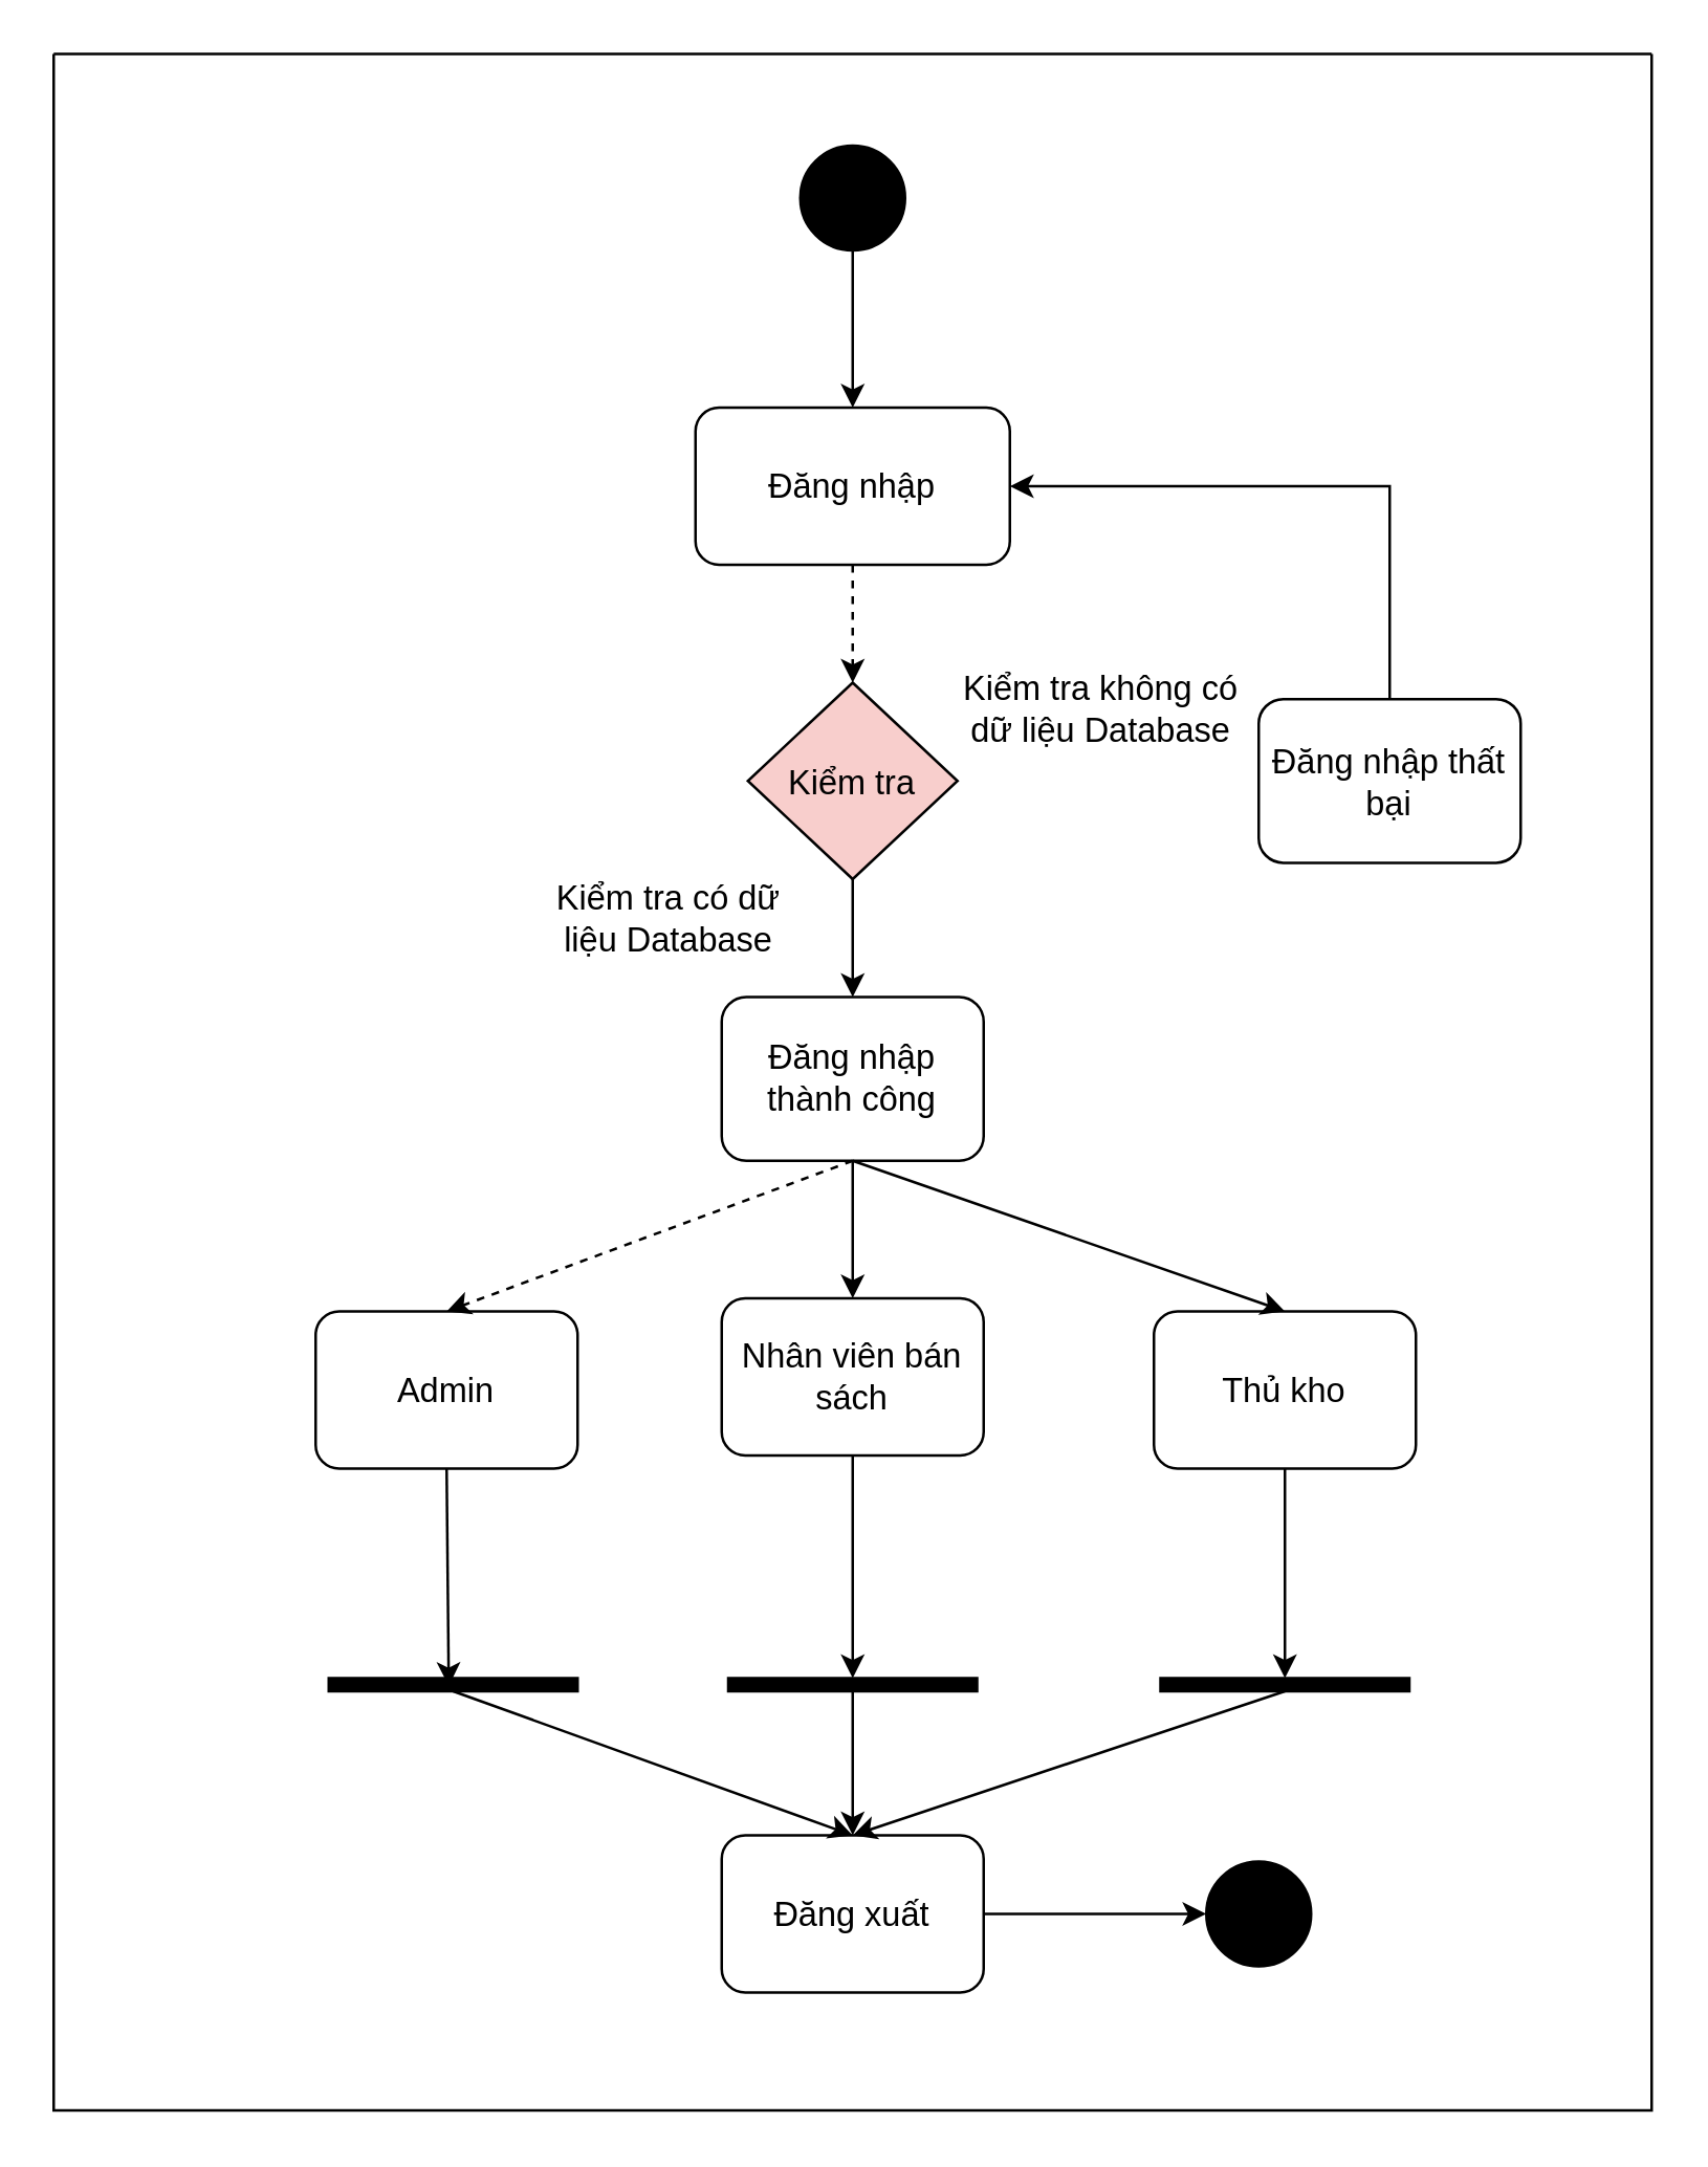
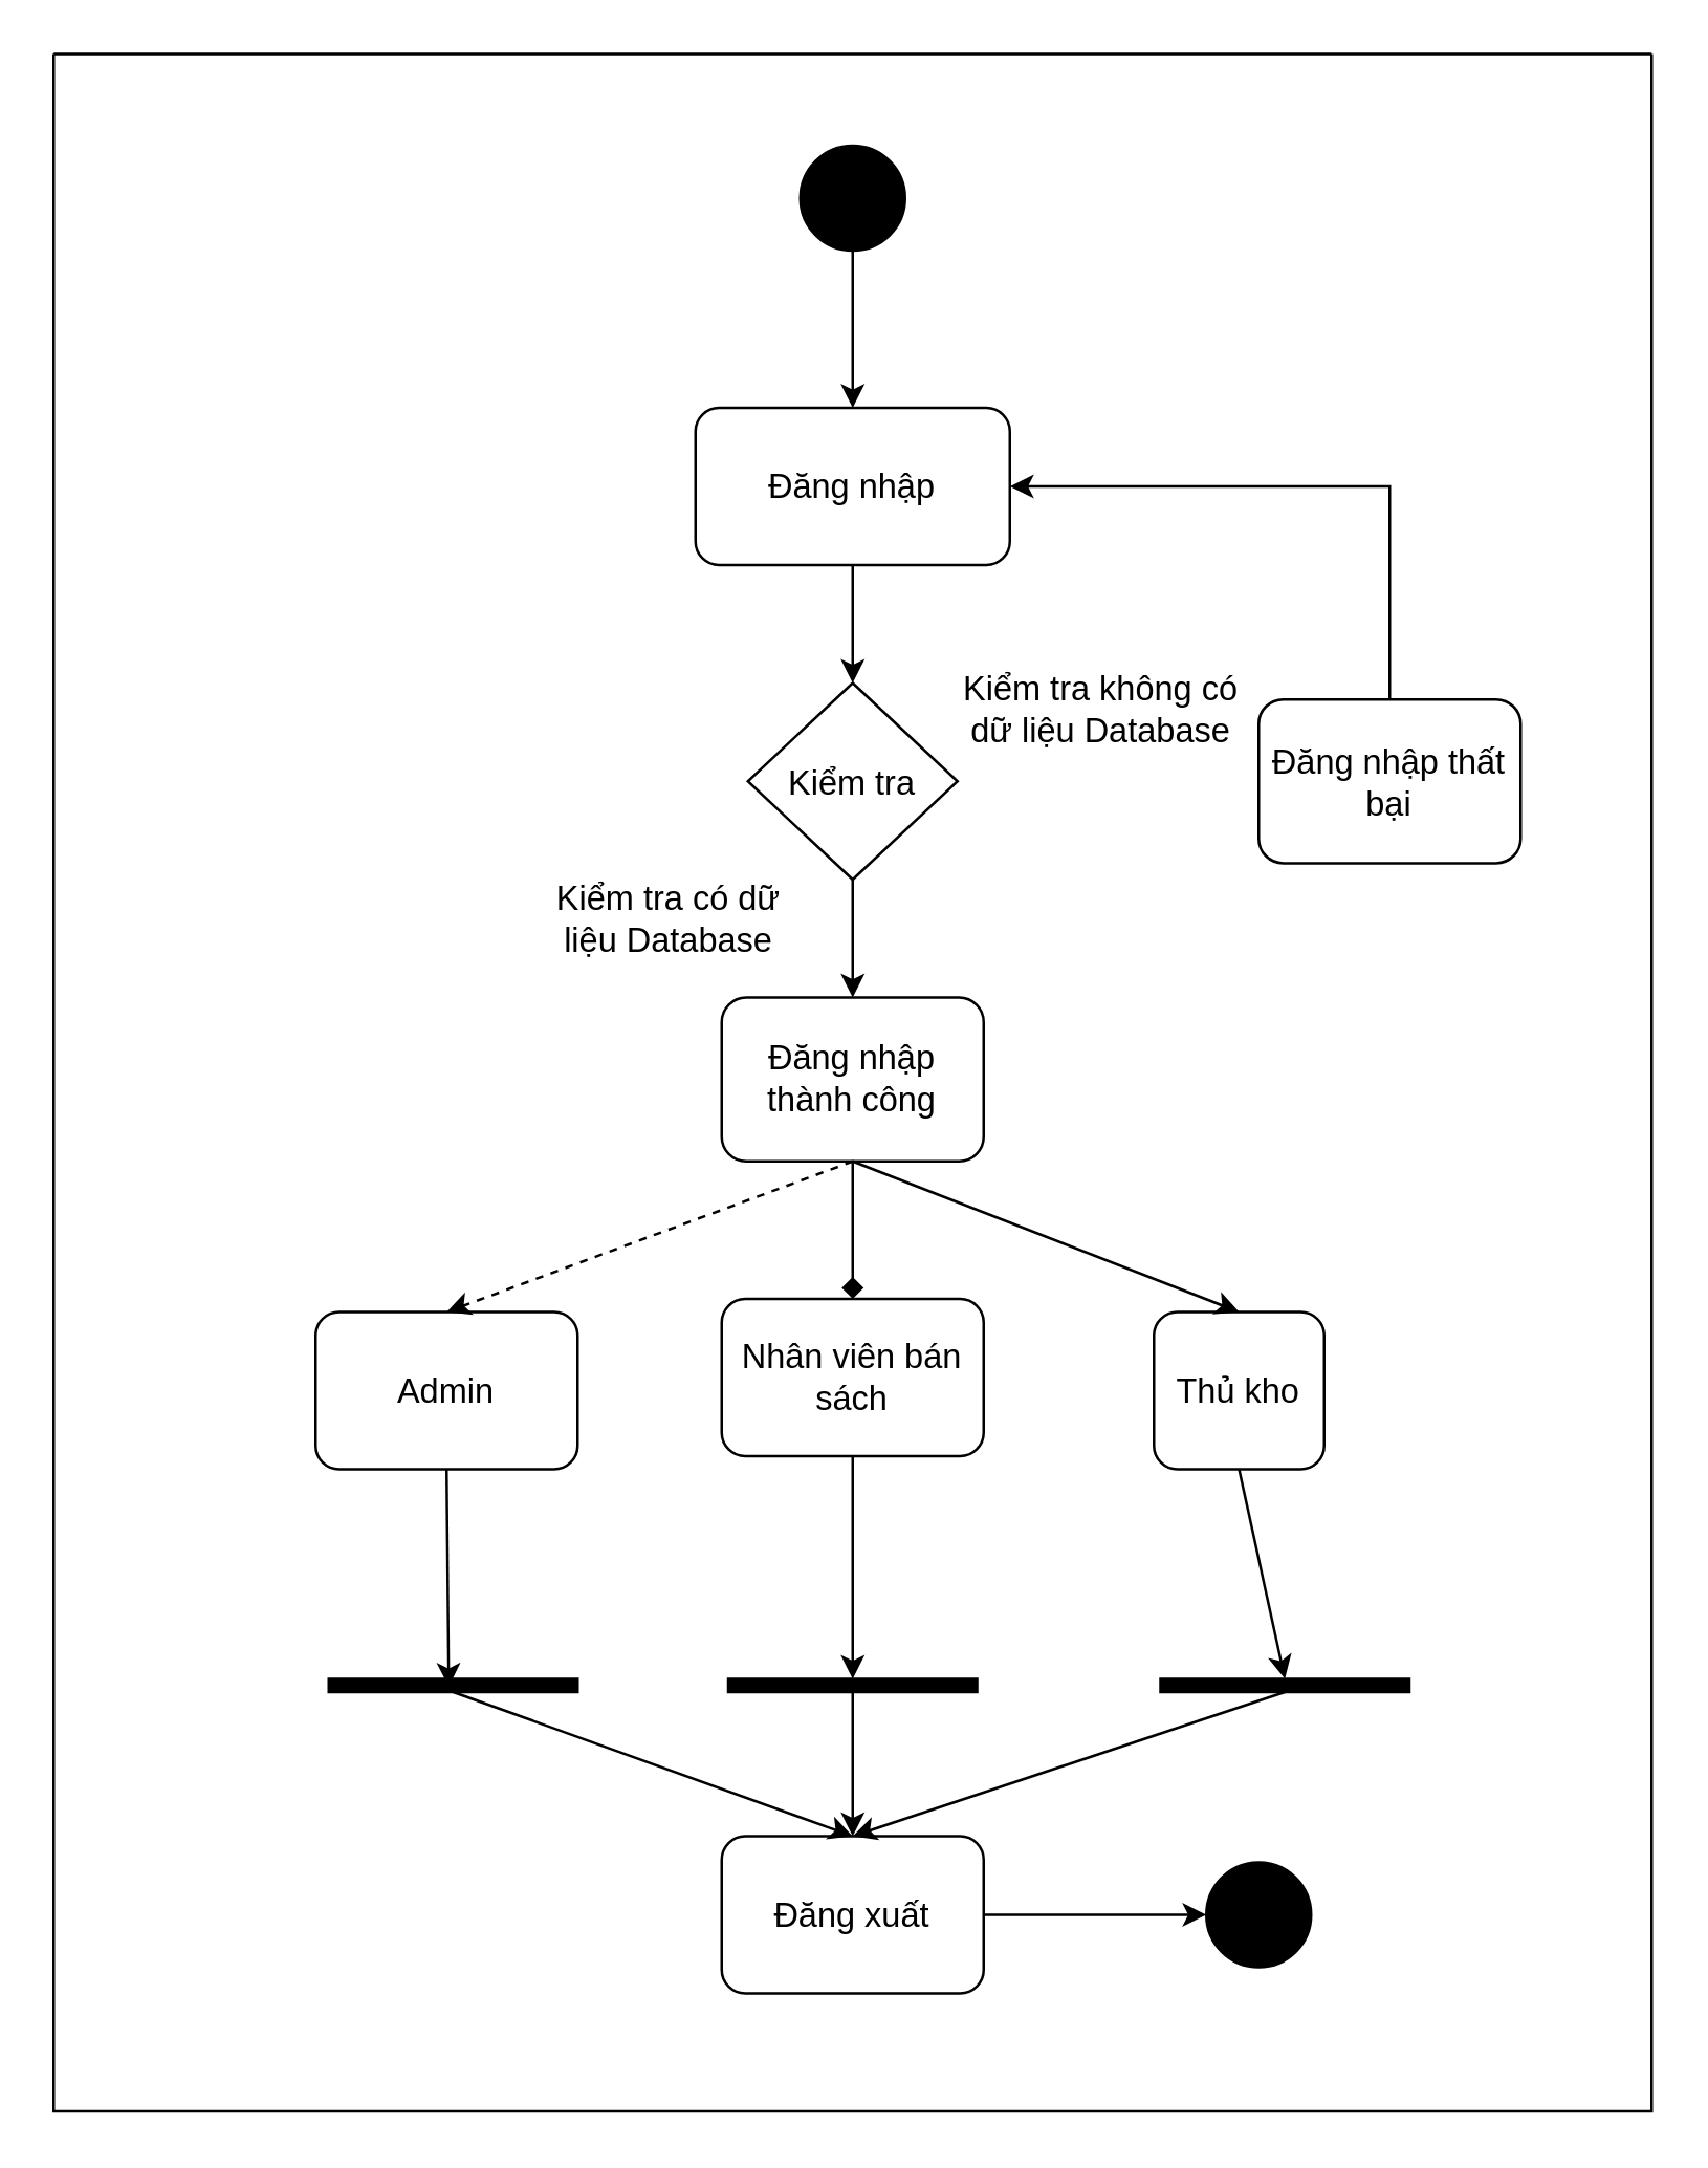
- <mxCell id="7" value="" style="endArrow=classic;html=1;rounded=0;fontSize=13;fontColor=#000000;exitX=0.5;exitY=1;exitDx=0;exitDy=0;entryX=0.5;entryY=0;entryDx=0;entryDy=0;dashed=1;" edge="1" parent="2" source="4" target="6"><mxGeometry width="50" height="50" relative="1" as="geometry"><mxPoint x="300" y="245" as="sourcePoint" /><mxPoint x="350" y="195" as="targetPoint" /></mxGeometry></mxCell>
+ <mxCell id="7" value="" style="endArrow=classic;html=1;rounded=0;fontSize=13;fontColor=#000000;exitX=0.5;exitY=1;exitDx=0;exitDy=0;entryX=0.5;entryY=0;entryDx=0;entryDy=0;" edge="1" parent="2" source="4" target="6"><mxGeometry width="50" height="50" relative="1" as="geometry"><mxPoint x="300" y="245" as="sourcePoint" /><mxPoint x="350" y="195" as="targetPoint" /></mxGeometry></mxCell>
- <mxCell id="6" value="Kiểm tra" style="rhombus;whiteSpace=wrap;html=1;fontSize=13;fontColor=#000000;strokeColor=#000000;fillColor=#f8cecc;" vertex="1" parent="2"><mxGeometry x="265" y="240" width="80" height="75" as="geometry" /></mxCell>
+ <mxCell id="6" value="Kiểm tra" style="rhombus;whiteSpace=wrap;html=1;fontSize=13;fontColor=#000000;strokeColor=#000000;fillColor=#FFFFFF;" vertex="1" parent="2"><mxGeometry x="265" y="240" width="80" height="75" as="geometry" /></mxCell>
- <mxCell id="15" value="" style="endArrow=classic;html=1;rounded=0;fontSize=13;fontColor=#000000;exitX=0.5;exitY=1;exitDx=0;exitDy=0;entryX=0.5;entryY=0;entryDx=0;entryDy=0;" edge="1" parent="2" source="10" target="12"><mxGeometry width="50" height="50" relative="1" as="geometry"><mxPoint x="300" y="475" as="sourcePoint" /><mxPoint x="350" y="425" as="targetPoint" /></mxGeometry></mxCell>
+ <mxCell id="15" value="" style="endArrow=diamond;html=1;rounded=0;fontSize=13;fontColor=#000000;exitX=0.5;exitY=1;exitDx=0;exitDy=0;entryX=0.5;entryY=0;entryDx=0;entryDy=0;" edge="1" parent="2" source="10" target="12"><mxGeometry width="50" height="50" relative="1" as="geometry"><mxPoint x="300" y="475" as="sourcePoint" /><mxPoint x="350" y="425" as="targetPoint" /></mxGeometry></mxCell>
- <mxCell id="13" value="Thủ kho" style="rounded=1;whiteSpace=wrap;html=1;fontSize=13;fontColor=#000000;strokeColor=#000000;fillColor=#FFFFFF;" vertex="1" parent="2"><mxGeometry x="420" y="480" width="100" height="60" as="geometry" /></mxCell>
+ <mxCell id="13" value="Thủ kho" style="rounded=1;whiteSpace=wrap;html=1;fontSize=13;fontColor=#000000;strokeColor=#000000;fillColor=#FFFFFF;" vertex="1" parent="2"><mxGeometry x="420" y="480" width="65" height="60" as="geometry" /></mxCell>
